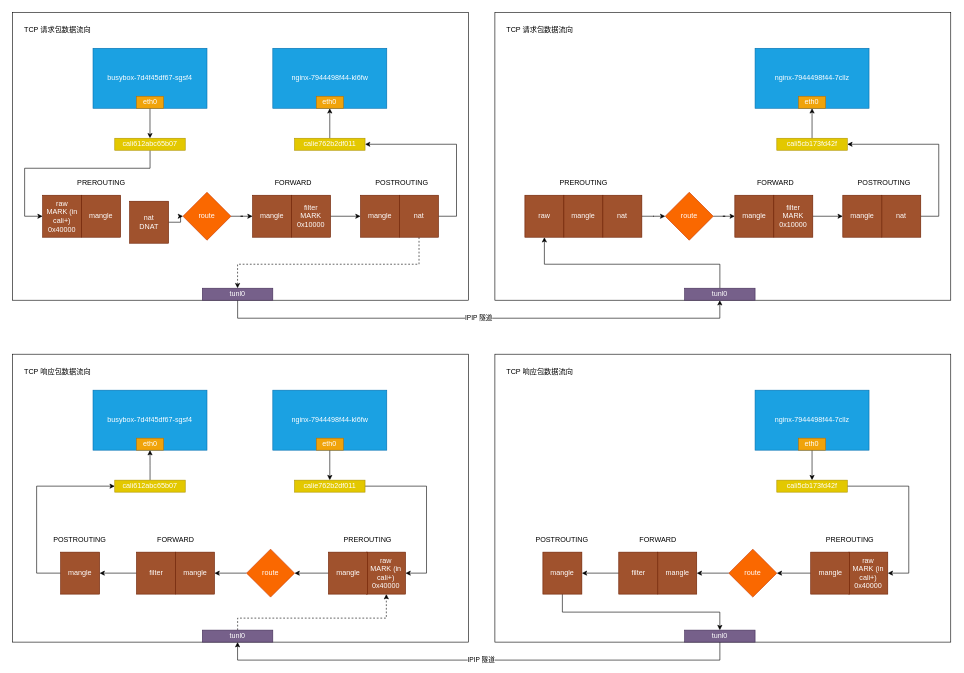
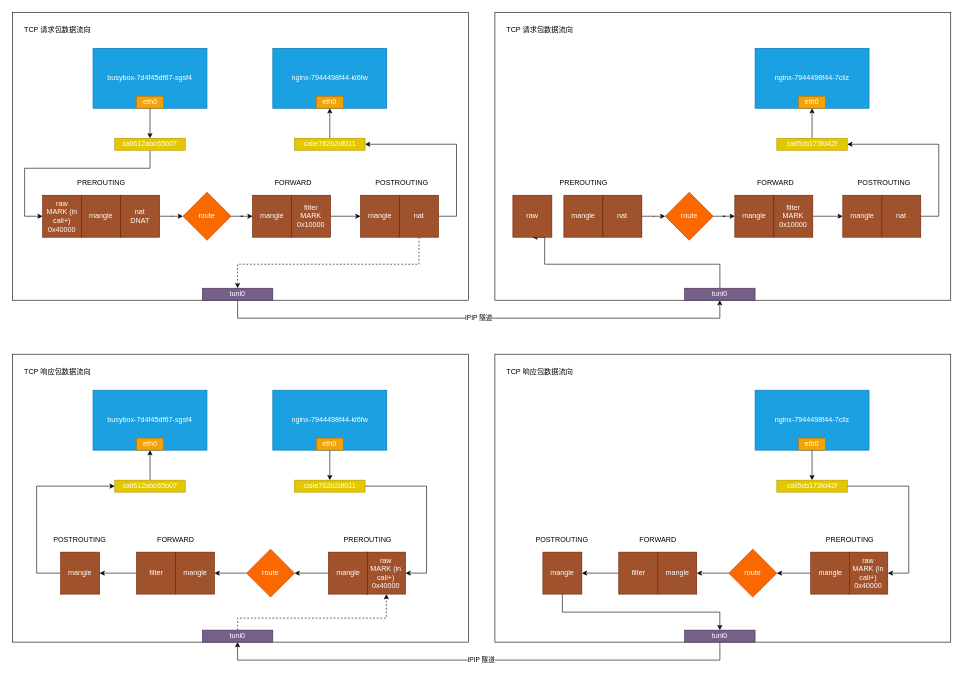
- <mxCell id="60" value="raw" style="rounded=0;whiteSpace=wrap;html=1;fillColor=#a0522d;strokeColor=#6D1F00;fontColor=#ffffff;" vertex="1" parent="1"><mxGeometry x="874" y="325" width="65" height="70" as="geometry" /></mxCell>
+ <mxCell id="60" value="raw" style="rounded=0;whiteSpace=wrap;html=1;fillColor=#a0522d;strokeColor=#6D1F00;fontColor=#ffffff;" vertex="1" parent="1"><mxGeometry x="854" y="325" width="65" height="70" as="geometry" /></mxCell>
- <mxCell id="13" value="nat&lt;br&gt;DNAT" style="rounded=0;whiteSpace=wrap;html=1;fillColor=#a0522d;strokeColor=#6D1F00;fontColor=#ffffff;" vertex="1" parent="1"><mxGeometry x="215" y="335" width="65" height="70" as="geometry" /></mxCell>
+ <mxCell id="13" value="nat&lt;br&gt;DNAT" style="rounded=0;whiteSpace=wrap;html=1;fillColor=#a0522d;strokeColor=#6D1F00;fontColor=#ffffff;" vertex="1" parent="1"><mxGeometry x="200" y="325" width="65" height="70" as="geometry" /></mxCell>
